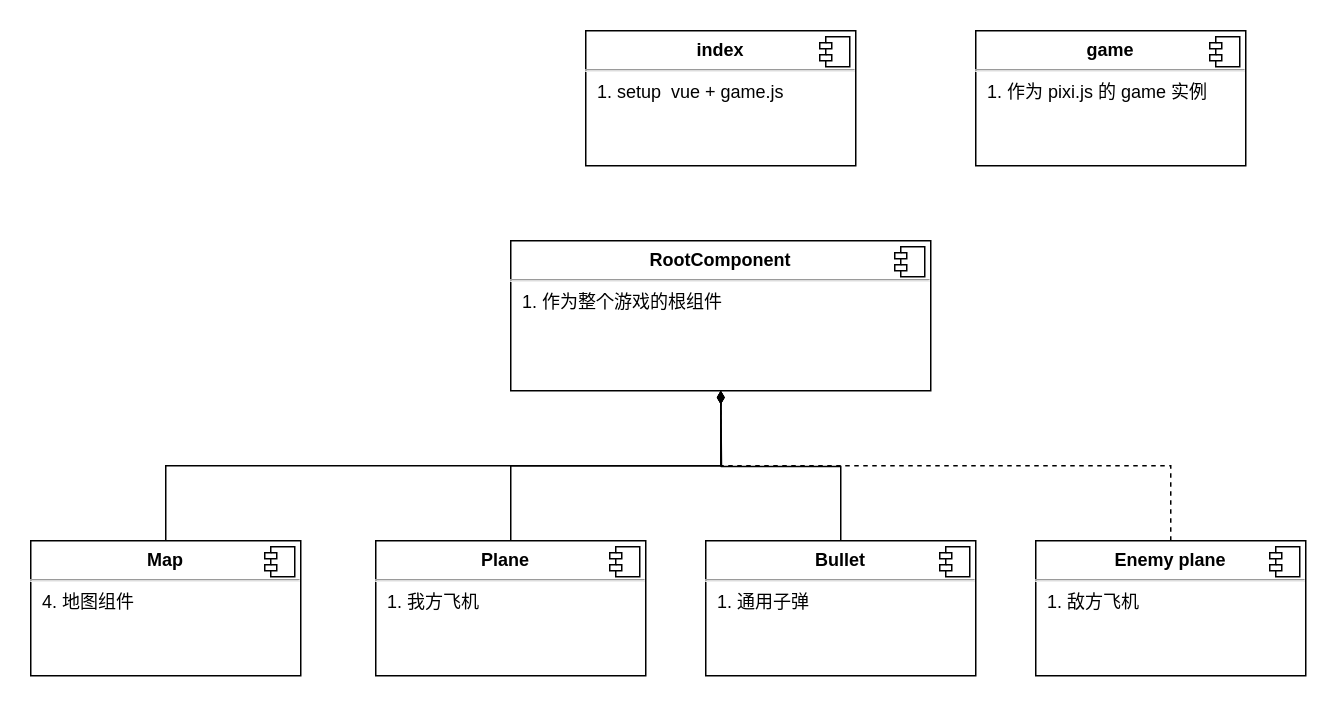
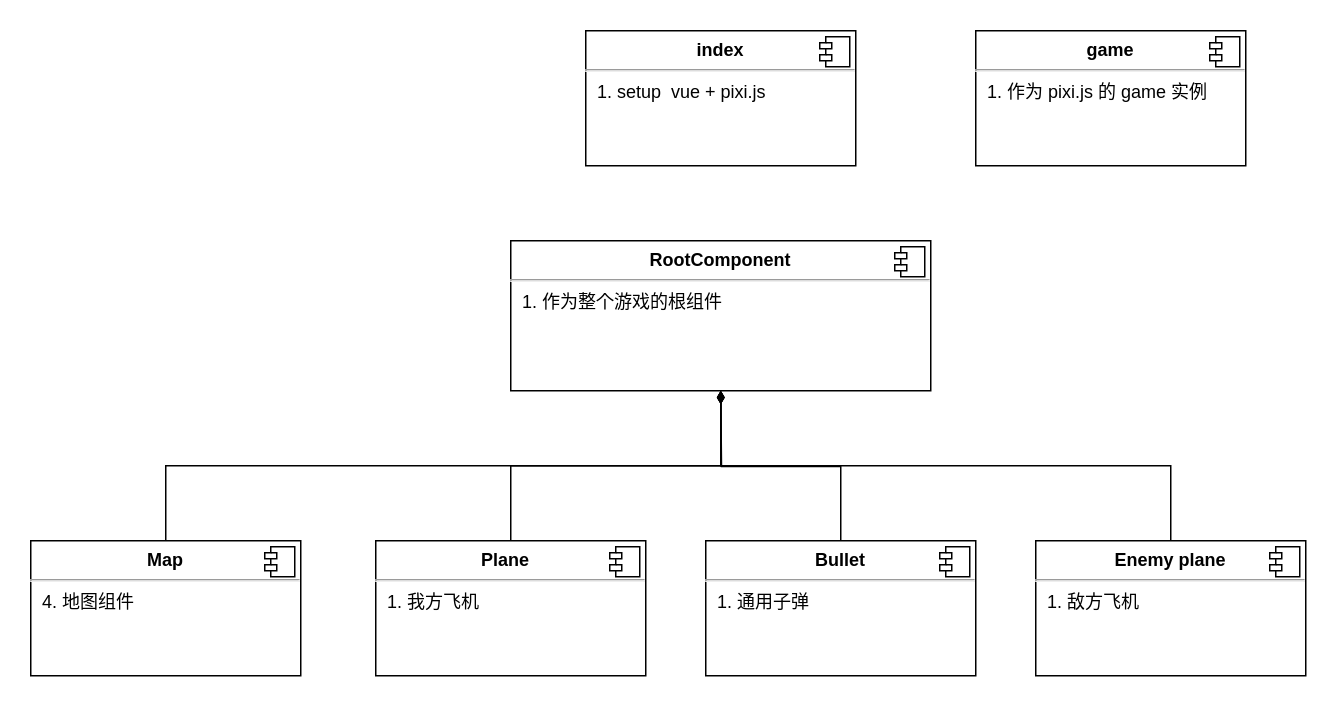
- <mxCell id="2" value="&lt;p style=&quot;margin: 0px ; margin-top: 6px ; text-align: center&quot;&gt;&lt;b&gt;index&lt;/b&gt;&lt;/p&gt;&lt;hr&gt;&lt;p style=&quot;margin: 0px ; margin-left: 8px&quot;&gt;1. setup&amp;nbsp; vue + game.js&lt;/p&gt;" style="align=left;overflow=fill;html=1;dropTarget=0;" parent="1" vertex="1"><mxGeometry x="390" y="20" width="180" height="90" as="geometry" /></mxCell>
+ <mxCell id="2" value="&lt;p style=&quot;margin: 0px ; margin-top: 6px ; text-align: center&quot;&gt;&lt;b&gt;index&lt;/b&gt;&lt;/p&gt;&lt;hr&gt;&lt;p style=&quot;margin: 0px ; margin-left: 8px&quot;&gt;1. setup&amp;nbsp; vue + pixi.js&lt;/p&gt;" style="align=left;overflow=fill;html=1;dropTarget=0;" parent="1" vertex="1"><mxGeometry x="390" y="20" width="180" height="90" as="geometry" /></mxCell>
- <mxCell id="15" style="edgeStyle=orthogonalEdgeStyle;rounded=0;orthogonalLoop=1;jettySize=auto;html=1;entryX=0.5;entryY=1;entryDx=0;entryDy=0;endArrow=diamondThin;endFill=1;dashed=1;" edge="1" parent="1" source="16" target="13"><mxGeometry relative="1" as="geometry"><Array as="points"><mxPoint x="780" y="310" /><mxPoint x="480" y="310" /></Array></mxGeometry></mxCell>
+ <mxCell id="15" style="edgeStyle=orthogonalEdgeStyle;rounded=0;orthogonalLoop=1;jettySize=auto;html=1;entryX=0.5;entryY=1;entryDx=0;entryDy=0;endArrow=diamondThin;endFill=1;" edge="1" parent="1" source="16" target="13"><mxGeometry relative="1" as="geometry"><Array as="points"><mxPoint x="780" y="310" /><mxPoint x="480" y="310" /></Array></mxGeometry></mxCell>
